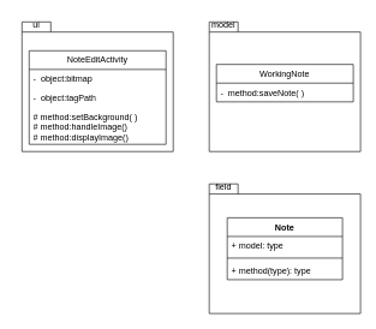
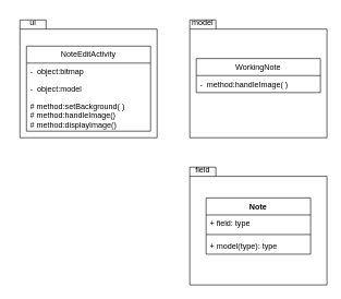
- <mxCell id="13" value="-&amp;nbsp; method:saveNote( )" style="text;strokeColor=none;fillColor=none;align=left;verticalAlign=top;spacingLeft=4;spacingRight=4;overflow=hidden;rotatable=0;points=[[0,0.5],[1,0.5]];portConstraint=eastwest;whiteSpace=wrap;html=1;" parent="12" vertex="1"><mxGeometry y="26" width="190" height="26" as="geometry" /></mxCell>
+ <mxCell id="13" value="-&amp;nbsp; method:handleImage( )" style="text;strokeColor=none;fillColor=none;align=left;verticalAlign=top;spacingLeft=4;spacingRight=4;overflow=hidden;rotatable=0;points=[[0,0.5],[1,0.5]];portConstraint=eastwest;whiteSpace=wrap;html=1;" parent="12" vertex="1"><mxGeometry y="26" width="190" height="26" as="geometry" /></mxCell>
- <mxCell id="19" value="-&amp;nbsp; object:tagPath" style="text;strokeColor=none;fillColor=none;align=left;verticalAlign=top;spacingLeft=4;spacingRight=4;overflow=hidden;rotatable=0;points=[[0,0.5],[1,0.5]];portConstraint=eastwest;whiteSpace=wrap;html=1;" parent="17" vertex="1"><mxGeometry y="52" width="190" height="26" as="geometry" /></mxCell>
+ <mxCell id="19" value="-&amp;nbsp; object:model" style="text;strokeColor=none;fillColor=none;align=left;verticalAlign=top;spacingLeft=4;spacingRight=4;overflow=hidden;rotatable=0;points=[[0,0.5],[1,0.5]];portConstraint=eastwest;whiteSpace=wrap;html=1;" parent="17" vertex="1"><mxGeometry y="52" width="190" height="26" as="geometry" /></mxCell>
- <mxCell id="6" value="+ model: type" style="text;strokeColor=none;fillColor=none;align=left;verticalAlign=top;spacingLeft=4;spacingRight=4;overflow=hidden;rotatable=0;points=[[0,0.5],[1,0.5]];portConstraint=eastwest;whiteSpace=wrap;html=1;" parent="5" vertex="1"><mxGeometry y="26" width="160" height="26" as="geometry" /></mxCell>
+ <mxCell id="6" value="+ field: type" style="text;strokeColor=none;fillColor=none;align=left;verticalAlign=top;spacingLeft=4;spacingRight=4;overflow=hidden;rotatable=0;points=[[0,0.5],[1,0.5]];portConstraint=eastwest;whiteSpace=wrap;html=1;" parent="5" vertex="1"><mxGeometry y="26" width="160" height="26" as="geometry" /></mxCell>
- <mxCell id="8" value="+ method(type): type" style="text;strokeColor=none;fillColor=none;align=left;verticalAlign=top;spacingLeft=4;spacingRight=4;overflow=hidden;rotatable=0;points=[[0,0.5],[1,0.5]];portConstraint=eastwest;whiteSpace=wrap;html=1;" parent="5" vertex="1"><mxGeometry y="60" width="160" height="26" as="geometry" /></mxCell>
+ <mxCell id="8" value="+ model(type): type" style="text;strokeColor=none;fillColor=none;align=left;verticalAlign=top;spacingLeft=4;spacingRight=4;overflow=hidden;rotatable=0;points=[[0,0.5],[1,0.5]];portConstraint=eastwest;whiteSpace=wrap;html=1;" parent="5" vertex="1"><mxGeometry y="60" width="160" height="26" as="geometry" /></mxCell>
